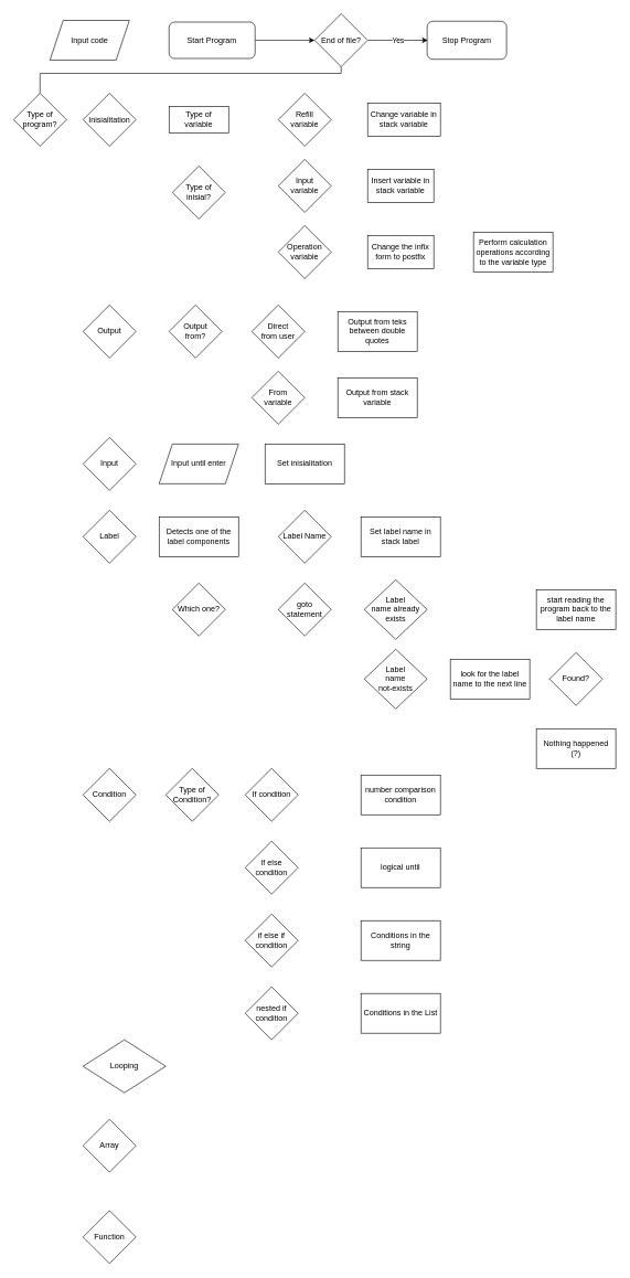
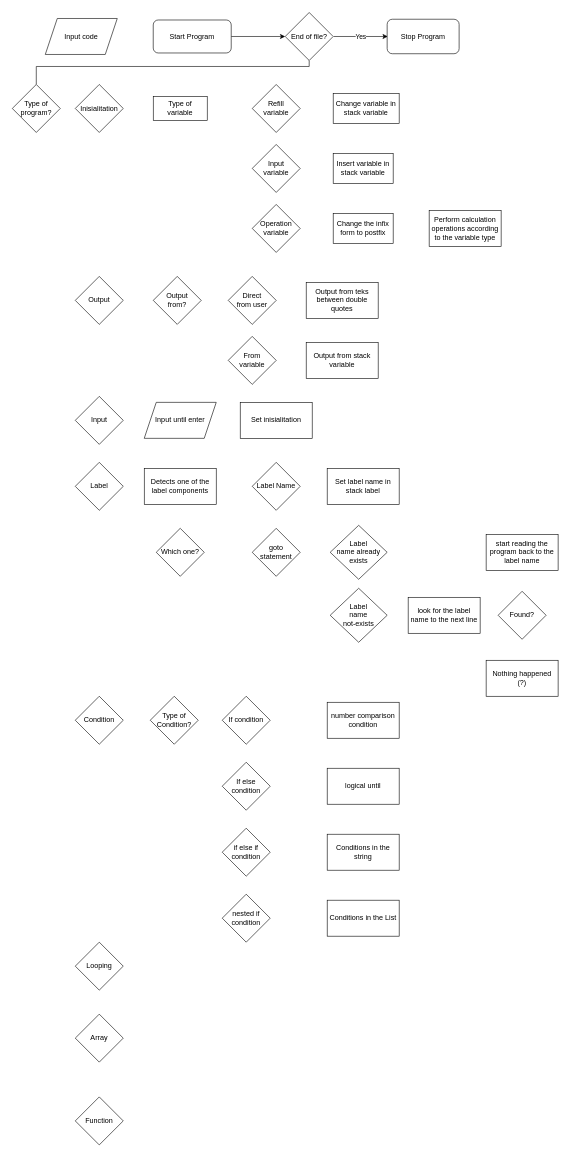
- <mxCell id="18" value="Type of&lt;br&gt;inisial?" style="rhombus;whiteSpace=wrap;html=1;" vertex="1" parent="1"><mxGeometry x="260" y="250" width="80" height="80" as="geometry" /></mxCell>
- <mxCell id="15" value="Looping" style="rhombus;whiteSpace=wrap;html=1;" vertex="1" parent="1"><mxGeometry x="125" y="1570" width="125" height="80" as="geometry" /></mxCell>
+ <mxCell id="15" value="Looping" style="rhombus;whiteSpace=wrap;html=1;" vertex="1" parent="1"><mxGeometry x="125" y="1570" width="80" height="80" as="geometry" /></mxCell>
